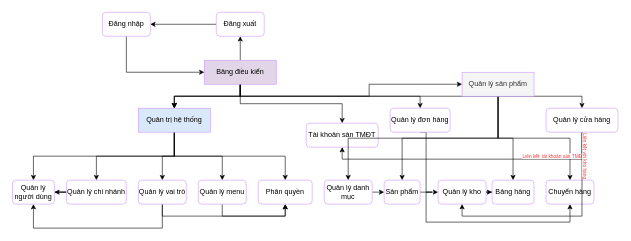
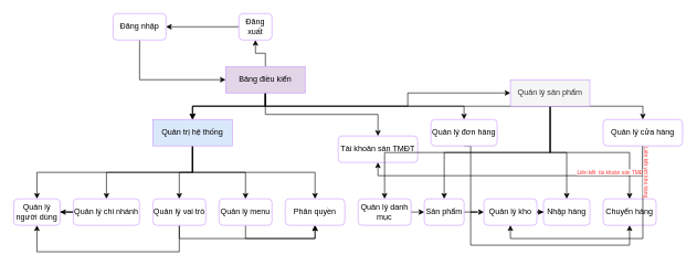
- <mxCell id="14" value="Đăng xuất" style="rounded=1;whiteSpace=wrap;html=1;strokeColor=#CC99FF;" vertex="1" parent="1"><mxGeometry x="360" y="20" width="80" height="40" as="geometry" /></mxCell>
+ <mxCell id="14" value="Đăng xuất" style="rounded=1;whiteSpace=wrap;html=1;strokeColor=#CC99FF;" vertex="1" parent="1"><mxGeometry x="360" y="20" width="50" height="40" as="geometry" /></mxCell>
- <mxCell id="44" value="Bảng hàng" style="rounded=1;whiteSpace=wrap;html=1;strokeColor=#CC99FF;" vertex="1" parent="1"><mxGeometry x="820" y="300" width="70" height="40" as="geometry" /></mxCell>
+ <mxCell id="44" value="Nhập hàng" style="rounded=1;whiteSpace=wrap;html=1;strokeColor=#CC99FF;" vertex="1" parent="1"><mxGeometry x="820" y="300" width="70" height="40" as="geometry" /></mxCell>
